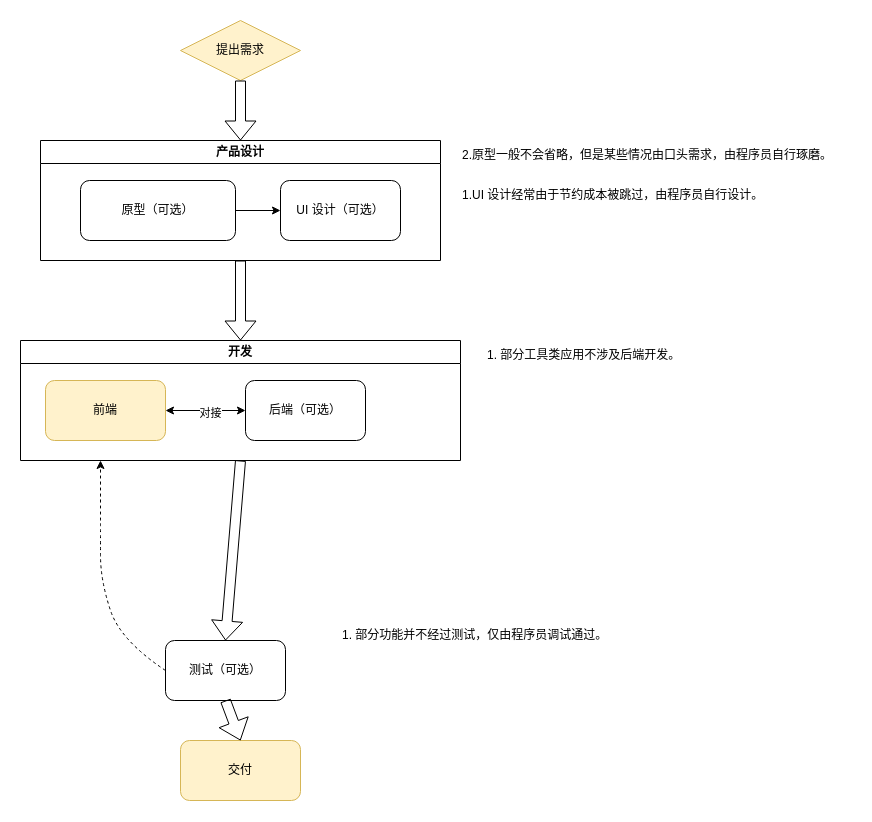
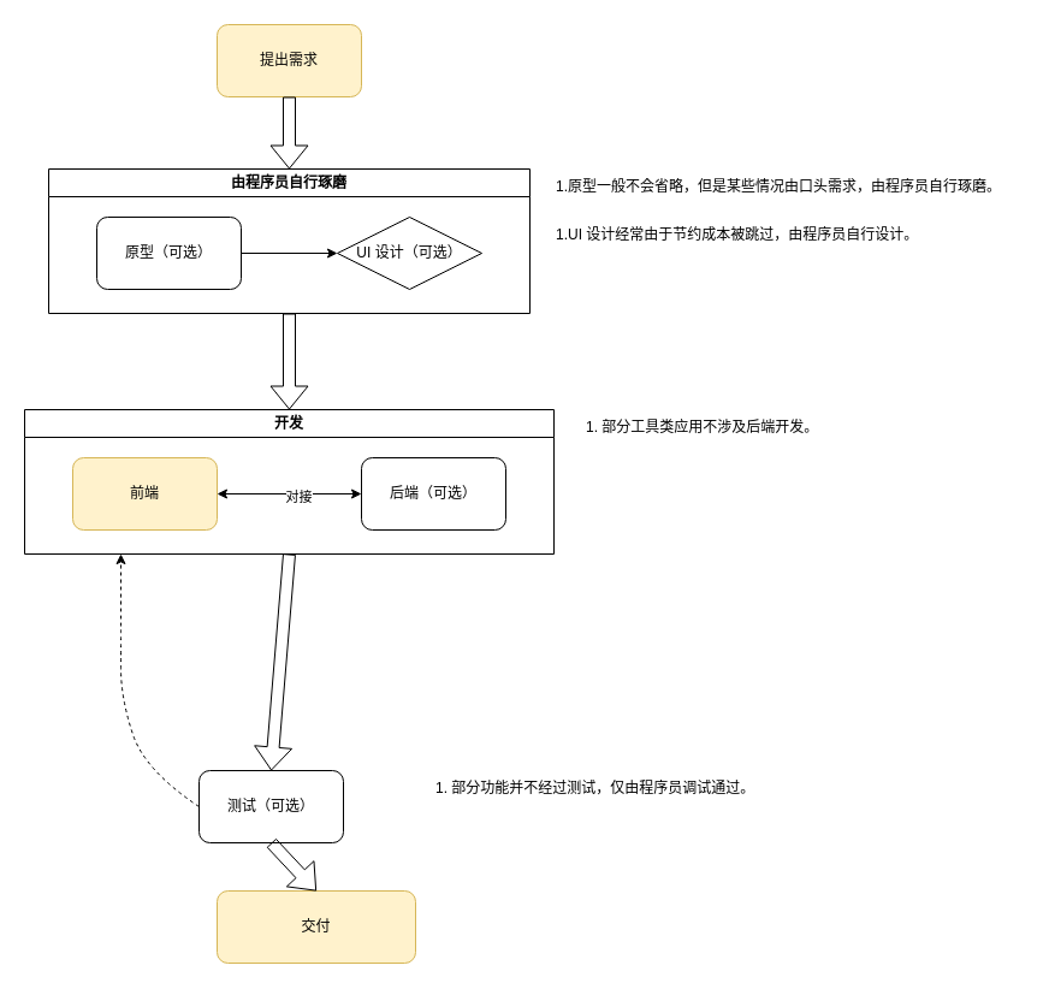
- <mxCell id="2" value="提出需求" style="rhombus;whiteSpace=wrap;html=1;fillColor=#fff2cc;strokeColor=#d6b656;" vertex="1" parent="1"><mxGeometry x="180" y="20" width="120" height="60" as="geometry" /></mxCell>
+ <mxCell id="2" value="提出需求" style="rounded=1;whiteSpace=wrap;html=1;fillColor=#fff2cc;strokeColor=#d6b656;" vertex="1" parent="1"><mxGeometry x="180" y="20" width="120" height="60" as="geometry" /></mxCell>
- <mxCell id="10" value="产品设计" style="swimlane;whiteSpace=wrap;html=1;" vertex="1" parent="1"><mxGeometry x="40" y="140" width="400" height="120" as="geometry" /></mxCell>
+ <mxCell id="10" value="由程序员自行琢磨" style="swimlane;whiteSpace=wrap;html=1;" vertex="1" parent="1"><mxGeometry x="40" y="140" width="400" height="120" as="geometry" /></mxCell>
- <mxCell id="17" value="2.原型一般不会省略，但是某些情况由口头需求，由程序员自行琢磨。" style="text;html=1;align=left;verticalAlign=middle;whiteSpace=wrap;rounded=0;" vertex="1" parent="1"><mxGeometry x="460" y="140" width="390" height="30" as="geometry" /></mxCell>
+ <mxCell id="17" value="1.原型一般不会省略，但是某些情况由口头需求，由程序员自行琢磨。" style="text;html=1;align=left;verticalAlign=middle;whiteSpace=wrap;rounded=0;" vertex="1" parent="1"><mxGeometry x="460" y="140" width="390" height="30" as="geometry" /></mxCell>
- <mxCell id="11" value="原型（可选）" style="rounded=1;whiteSpace=wrap;html=1;" vertex="1" parent="10"><mxGeometry x="40" y="40" width="155" height="60" as="geometry" /></mxCell>
+ <mxCell id="11" value="原型（可选）" style="rounded=1;whiteSpace=wrap;html=1;" vertex="1" parent="10"><mxGeometry x="40" y="40" width="120" height="60" as="geometry" /></mxCell>
- <mxCell id="12" value="UI 设计（可选）" style="rounded=1;whiteSpace=wrap;html=1;" vertex="1" parent="10"><mxGeometry x="240" y="40" width="120" height="60" as="geometry" /></mxCell>
+ <mxCell id="12" value="UI 设计（可选）" style="rhombus;whiteSpace=wrap;html=1;" vertex="1" parent="10"><mxGeometry x="240" y="40" width="120" height="60" as="geometry" /></mxCell>
- <mxCell id="4" value="前端" style="rounded=1;whiteSpace=wrap;html=1;fillColor=#fff2cc;strokeColor=#d6b656;" vertex="1" parent="3"><mxGeometry x="25" y="40" width="120" height="60" as="geometry" /></mxCell>
+ <mxCell id="4" value="前端" style="rounded=1;whiteSpace=wrap;html=1;fillColor=#fff2cc;strokeColor=#d6b656;" vertex="1" parent="3"><mxGeometry x="40" y="40" width="120" height="60" as="geometry" /></mxCell>
- <mxCell id="5" value="后端（可选）" style="rounded=1;whiteSpace=wrap;html=1;" vertex="1" parent="3"><mxGeometry x="225" y="40" width="120" height="60" as="geometry" /></mxCell>
+ <mxCell id="5" value="后端（可选）" style="rounded=1;whiteSpace=wrap;html=1;" vertex="1" parent="3"><mxGeometry x="280" y="40" width="120" height="60" as="geometry" /></mxCell>
- <mxCell id="22" value="1. 部分功能并不经过测试，仅由程序员调试通过。" style="text;html=1;align=left;verticalAlign=middle;whiteSpace=wrap;rounded=0;" vertex="1" parent="1"><mxGeometry x="340" y="620" width="280" height="30" as="geometry" /></mxCell>
+ <mxCell id="22" value="1. 部分功能并不经过测试，仅由程序员调试通过。" style="text;html=1;align=left;verticalAlign=middle;whiteSpace=wrap;rounded=0;" vertex="1" parent="1"><mxGeometry x="360" y="640" width="280" height="30" as="geometry" /></mxCell>
- <mxCell id="9" value="交付" style="rounded=1;whiteSpace=wrap;html=1;fillColor=#fff2cc;strokeColor=#d6b656;" vertex="1" parent="1"><mxGeometry x="180" y="740" width="120" height="60" as="geometry" /></mxCell>
+ <mxCell id="9" value="交付" style="rounded=1;whiteSpace=wrap;html=1;fillColor=#fff2cc;strokeColor=#d6b656;" vertex="1" parent="1"><mxGeometry x="180" y="740" width="165" height="60" as="geometry" /></mxCell>
